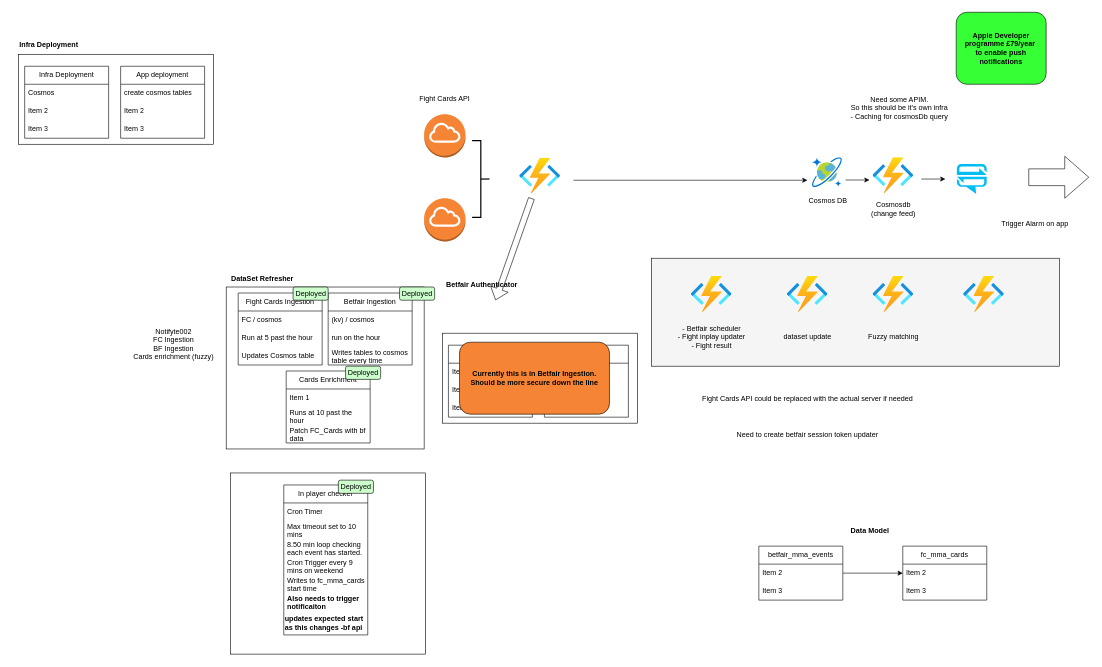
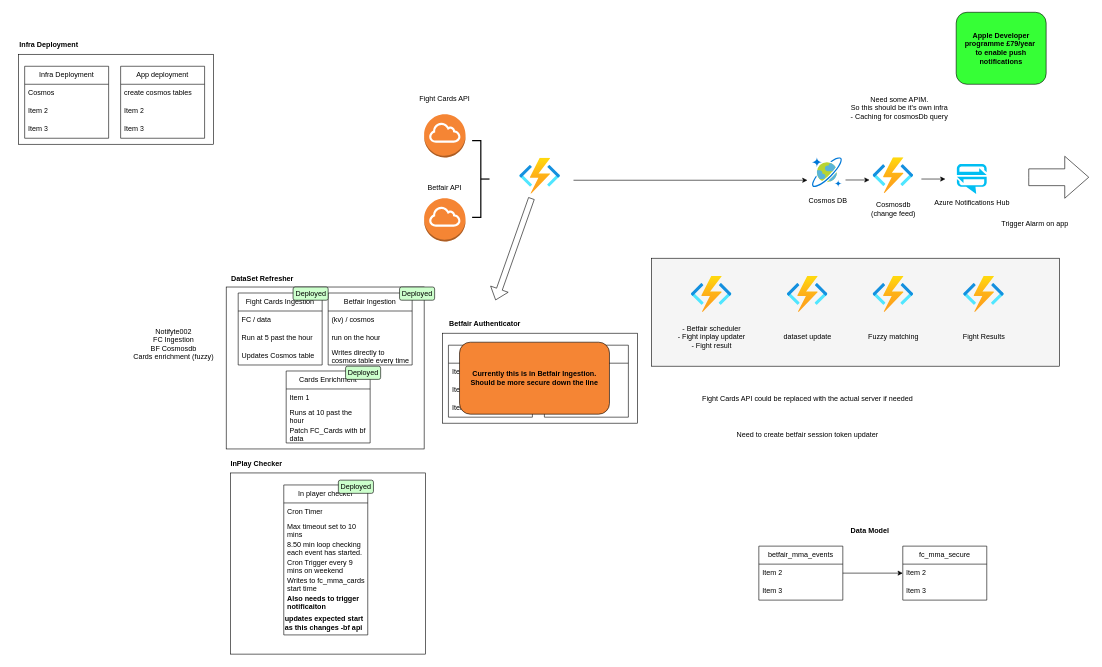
+ <mxCell id="9" value="Betfair API" style="text;html=1;align=center;verticalAlign=middle;resizable=0;points=[];autosize=1;strokeColor=none;fillColor=none;" parent="1" vertex="1"><mxGeometry x="700" y="298" width="80" height="30" as="geometry" /></mxCell>
+ <mxCell id="18" value="Azure Notifications Hub" style="text;html=1;align=center;verticalAlign=middle;resizable=0;points=[];autosize=1;strokeColor=none;fillColor=none;" parent="1" vertex="1"><mxGeometry x="1544" y="323" width="150" height="30" as="geometry" /></mxCell>
- <mxCell id="68" value="Betfair Authenticator" style="text;html=1;align=center;verticalAlign=middle;resizable=0;points=[];autosize=1;strokeColor=none;fillColor=none;fontStyle=1" parent="1" vertex="1"><mxGeometry x="731.5" y="460" width="140" height="30" as="geometry" /></mxCell>
+ <mxCell id="68" value="Betfair Authenticator" style="text;html=1;align=center;verticalAlign=middle;resizable=0;points=[];autosize=1;strokeColor=none;fillColor=none;fontStyle=1" parent="1" vertex="1"><mxGeometry x="736.5" y="525" width="140" height="30" as="geometry" /></mxCell>
- <mxCell id="38" value="FC / cosmos" style="text;strokeColor=none;fillColor=none;align=left;verticalAlign=middle;spacingLeft=4;spacingRight=4;overflow=hidden;points=[[0,0.5],[1,0.5]];portConstraint=eastwest;rotatable=0;whiteSpace=wrap;html=1;" parent="37" vertex="1"><mxGeometry y="30" width="140" height="30" as="geometry" /></mxCell>
+ <mxCell id="38" value="FC / data" style="text;strokeColor=none;fillColor=none;align=left;verticalAlign=middle;spacingLeft=4;spacingRight=4;overflow=hidden;points=[[0,0.5],[1,0.5]];portConstraint=eastwest;rotatable=0;whiteSpace=wrap;html=1;" parent="37" vertex="1"><mxGeometry y="30" width="140" height="30" as="geometry" /></mxCell>
+ <mxCell id="29" value="Fight Results" style="text;html=1;align=center;verticalAlign=middle;resizable=0;points=[];autosize=1;strokeColor=none;fillColor=none;" parent="1" vertex="1"><mxGeometry x="1594" y="547" width="90" height="30" as="geometry" /></mxCell>
- <mxCell id="23" value="Notifyte002&lt;br&gt;FC Ingestion&lt;br&gt;BF Ingestion&lt;br&gt;Cards enrichment (fuzzy)&lt;br&gt;" style="text;html=1;align=center;verticalAlign=middle;resizable=0;points=[];autosize=1;strokeColor=none;fillColor=none;" parent="1" vertex="1"><mxGeometry x="208" y="538" width="160" height="70" as="geometry" /></mxCell>
+ <mxCell id="23" value="Notifyte002&lt;br&gt;FC Ingestion&lt;br&gt;BF Cosmosdb&lt;br&gt;Cards enrichment (fuzzy)&lt;br&gt;" style="text;html=1;align=center;verticalAlign=middle;resizable=0;points=[];autosize=1;strokeColor=none;fillColor=none;" parent="1" vertex="1"><mxGeometry x="208" y="538" width="160" height="70" as="geometry" /></mxCell>
- <mxCell id="44" value="Writes tables to cosmos table every time" style="text;strokeColor=none;fillColor=none;align=left;verticalAlign=middle;spacingLeft=4;spacingRight=4;overflow=hidden;points=[[0,0.5],[1,0.5]];portConstraint=eastwest;rotatable=0;whiteSpace=wrap;html=1;" parent="41" vertex="1"><mxGeometry y="90" width="140" height="30" as="geometry" /></mxCell>
+ <mxCell id="44" value="Writes directly to cosmos table every time" style="text;strokeColor=none;fillColor=none;align=left;verticalAlign=middle;spacingLeft=4;spacingRight=4;overflow=hidden;points=[[0,0.5],[1,0.5]];portConstraint=eastwest;rotatable=0;whiteSpace=wrap;html=1;" parent="41" vertex="1"><mxGeometry y="90" width="140" height="30" as="geometry" /></mxCell>
+ <mxCell id="58" value="InPlay Checker" style="text;html=1;align=center;verticalAlign=middle;resizable=0;points=[];autosize=1;strokeColor=none;fillColor=none;fontStyle=1" parent="1" vertex="1"><mxGeometry x="371" y="758" width="110" height="30" as="geometry" /></mxCell>
- <mxCell id="85" value="fc_mma_cards" style="swimlane;fontStyle=0;childLayout=stackLayout;horizontal=1;startSize=30;horizontalStack=0;resizeParent=1;resizeParentMax=0;resizeLast=0;collapsible=1;marginBottom=0;whiteSpace=wrap;html=1;" parent="1" vertex="1"><mxGeometry x="1504" y="910" width="140" height="90" as="geometry" /></mxCell>
+ <mxCell id="85" value="fc_mma_secure" style="swimlane;fontStyle=0;childLayout=stackLayout;horizontal=1;startSize=30;horizontalStack=0;resizeParent=1;resizeParentMax=0;resizeLast=0;collapsible=1;marginBottom=0;whiteSpace=wrap;html=1;" parent="1" vertex="1"><mxGeometry x="1504" y="910" width="140" height="90" as="geometry" /></mxCell>
